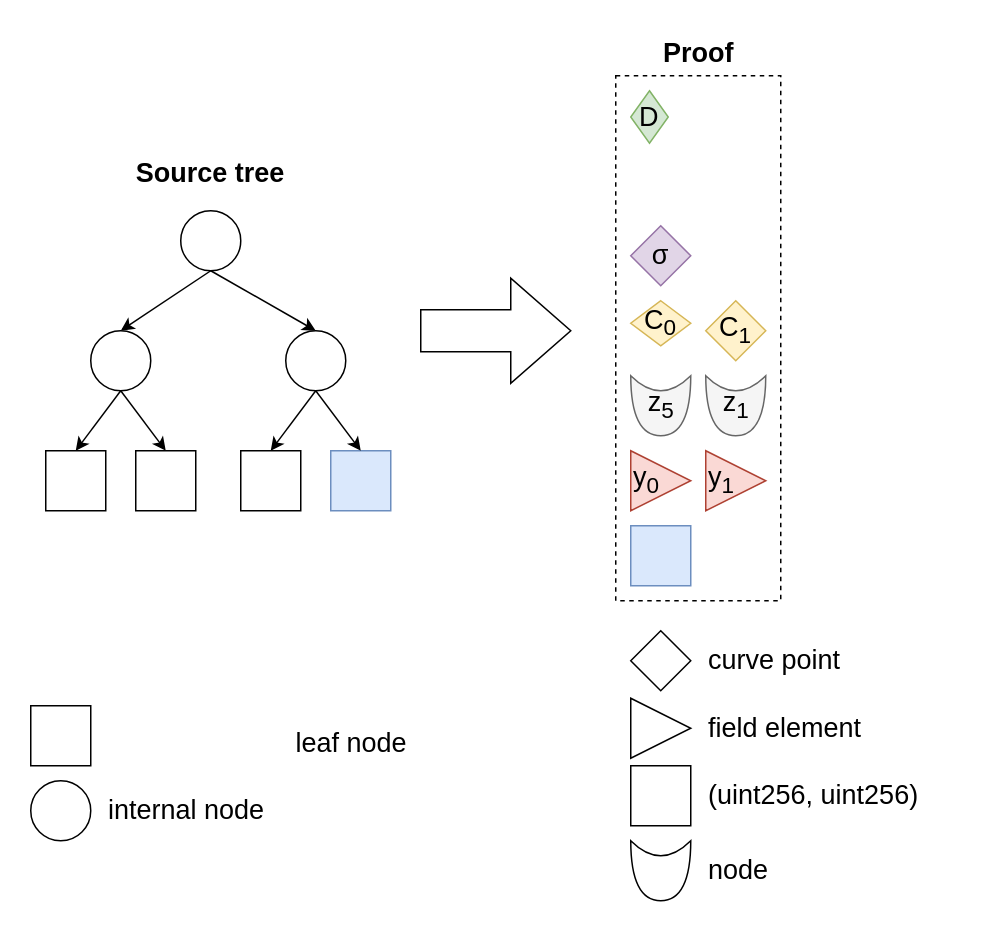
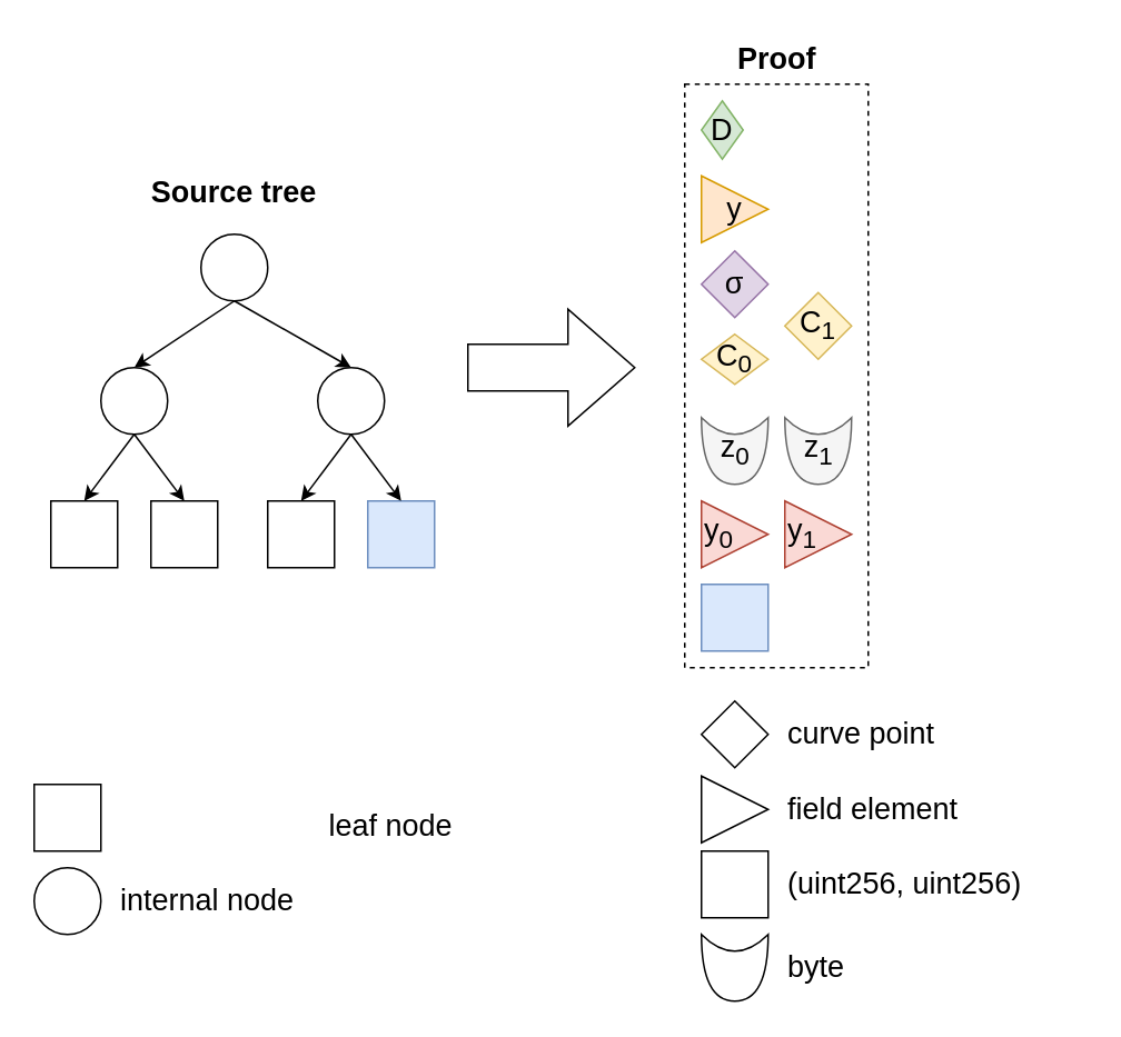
+ <mxCell id="23" value="&lt;div align=&quot;center&quot;&gt;y&lt;br&gt;&lt;/div&gt;" style="triangle;whiteSpace=wrap;html=1;fontSize=18;strokeColor=#d79b00;strokeWidth=1;fillColor=#ffe6cc;align=center;" vertex="1" parent="1"><mxGeometry x="420" y="105" width="40" height="40" as="geometry" /></mxCell>
- <mxCell id="18" value="C&lt;sub&gt;1&lt;/sub&gt;" style="rhombus;whiteSpace=wrap;html=1;fontSize=18;strokeColor=#d6b656;strokeWidth=1;fillColor=#fff2cc;" vertex="1" parent="1"><mxGeometry x="470" y="200" width="40" height="40" as="geometry" /></mxCell>
+ <mxCell id="18" value="C&lt;sub&gt;1&lt;/sub&gt;" style="rhombus;whiteSpace=wrap;html=1;fontSize=18;strokeColor=#d6b656;strokeWidth=1;fillColor=#fff2cc;" vertex="1" parent="1"><mxGeometry x="470" y="175" width="40" height="40" as="geometry" /></mxCell>
- <mxCell id="29" value="&lt;div align=&quot;center&quot;&gt;z&lt;sub&gt;5&lt;/sub&gt;&lt;br&gt;&lt;/div&gt;" style="text;html=1;align=center;verticalAlign=middle;resizable=0;points=[];autosize=1;strokeColor=none;fillColor=none;fontSize=18;" vertex="1" parent="1"><mxGeometry x="425" y="255" width="30" height="30" as="geometry" /></mxCell>
+ <mxCell id="29" value="&lt;div align=&quot;center&quot;&gt;z&lt;sub&gt;0&lt;/sub&gt;&lt;br&gt;&lt;/div&gt;" style="text;html=1;align=center;verticalAlign=middle;resizable=0;points=[];autosize=1;strokeColor=none;fillColor=none;fontSize=18;" vertex="1" parent="1"><mxGeometry x="425" y="255" width="30" height="30" as="geometry" /></mxCell>
- <mxCell id="41" value="node" style="text;html=1;align=left;verticalAlign=middle;resizable=0;points=[];autosize=1;strokeColor=none;fillColor=none;fontSize=18;" vertex="1" parent="1"><mxGeometry x="470" y="565" width="60" height="30" as="geometry" /></mxCell>
+ <mxCell id="41" value="byte" style="text;html=1;align=left;verticalAlign=middle;resizable=0;points=[];autosize=1;strokeColor=none;fillColor=none;fontSize=18;" vertex="1" parent="1"><mxGeometry x="470" y="565" width="60" height="30" as="geometry" /></mxCell>
